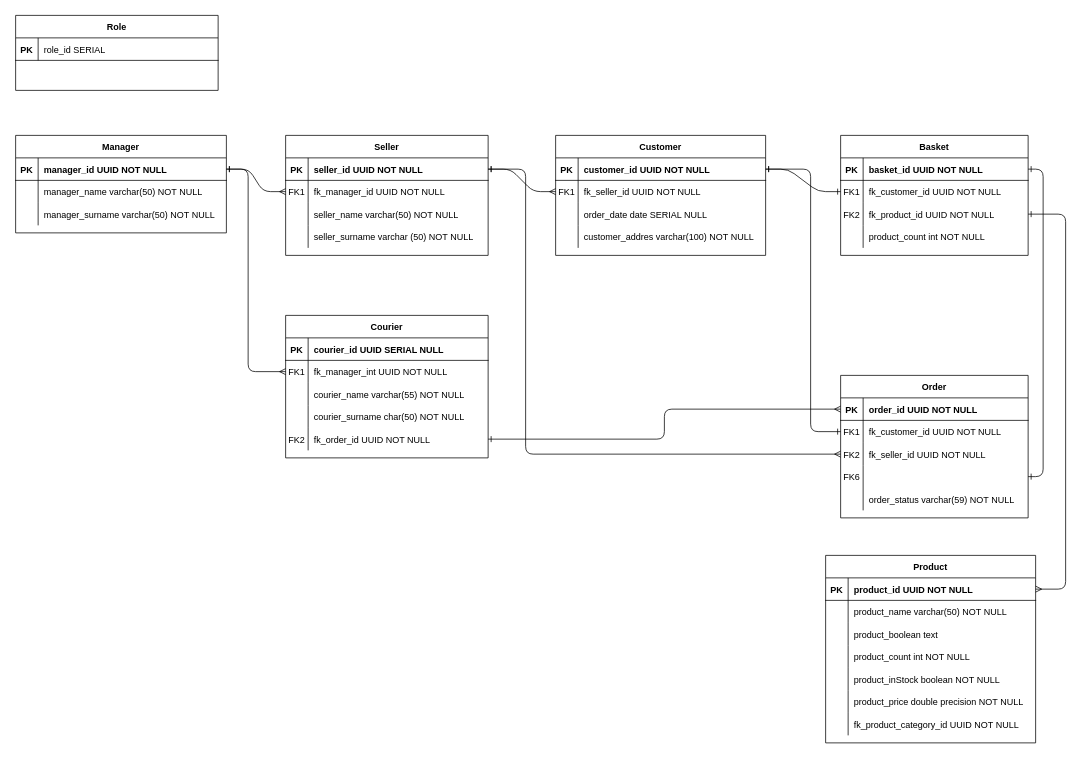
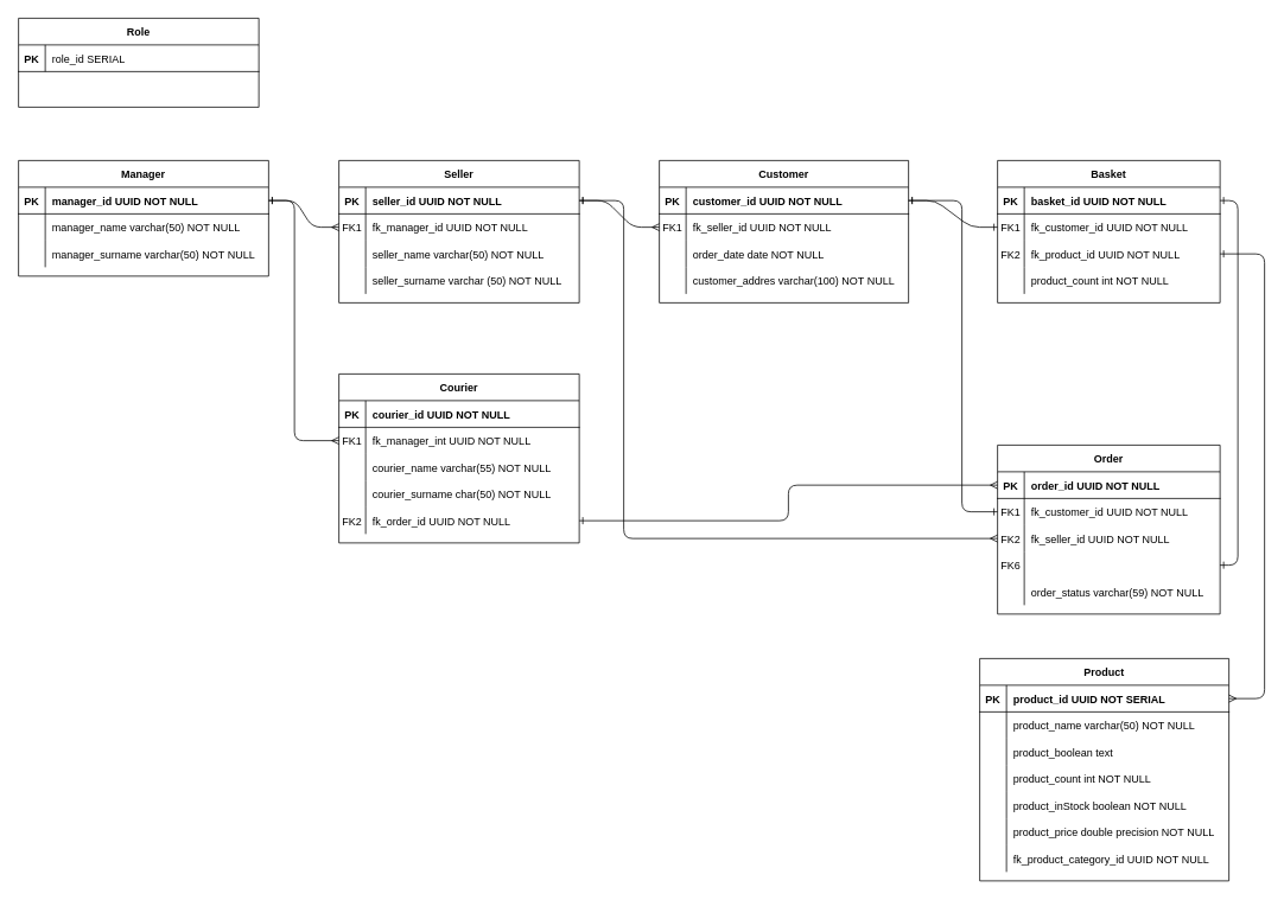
- <mxCell id="12" value="order_date date SERIAL NULL" style="shape=partialRectangle;overflow=hidden;connectable=0;fillColor=none;top=0;left=0;bottom=0;right=0;align=left;spacingLeft=6;labelBackgroundColor=none;" parent="10" vertex="1"><mxGeometry x="30" width="250" height="30" as="geometry"><mxRectangle width="250" height="30" as="alternateBounds" /></mxGeometry></mxCell>
+ <mxCell id="12" value="order_date date NOT NULL" style="shape=partialRectangle;overflow=hidden;connectable=0;fillColor=none;top=0;left=0;bottom=0;right=0;align=left;spacingLeft=6;labelBackgroundColor=none;" parent="10" vertex="1"><mxGeometry x="30" width="250" height="30" as="geometry"><mxRectangle width="250" height="30" as="alternateBounds" /></mxGeometry></mxCell>
- <mxCell id="43" value="сourier_id UUID SERIAL NULL" style="shape=partialRectangle;overflow=hidden;connectable=0;fillColor=none;top=0;left=0;bottom=0;right=0;align=left;spacingLeft=6;fontStyle=1;labelBackgroundColor=none;" parent="41" vertex="1"><mxGeometry x="30" width="240" height="30" as="geometry"><mxRectangle width="240" height="30" as="alternateBounds" /></mxGeometry></mxCell>
+ <mxCell id="43" value="сourier_id UUID NOT NULL" style="shape=partialRectangle;overflow=hidden;connectable=0;fillColor=none;top=0;left=0;bottom=0;right=0;align=left;spacingLeft=6;fontStyle=1;labelBackgroundColor=none;" parent="41" vertex="1"><mxGeometry x="30" width="240" height="30" as="geometry"><mxRectangle width="240" height="30" as="alternateBounds" /></mxGeometry></mxCell>
- <mxCell id="91" value="product_id UUID NOT NULL " style="shape=partialRectangle;overflow=hidden;connectable=0;fillColor=none;top=0;left=0;bottom=0;right=0;align=left;spacingLeft=6;fontStyle=1;labelBackgroundColor=none;" parent="89" vertex="1"><mxGeometry x="30" width="250" height="30" as="geometry"><mxRectangle width="250" height="30" as="alternateBounds" /></mxGeometry></mxCell>
+ <mxCell id="91" value="product_id UUID NOT SERIAL " style="shape=partialRectangle;overflow=hidden;connectable=0;fillColor=none;top=0;left=0;bottom=0;right=0;align=left;spacingLeft=6;fontStyle=1;labelBackgroundColor=none;" parent="89" vertex="1"><mxGeometry x="30" width="250" height="30" as="geometry"><mxRectangle width="250" height="30" as="alternateBounds" /></mxGeometry></mxCell>
